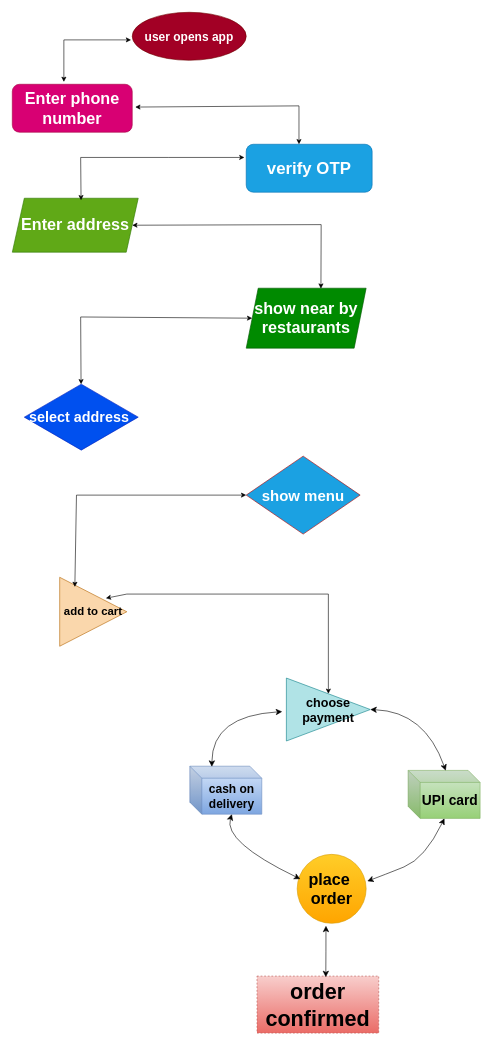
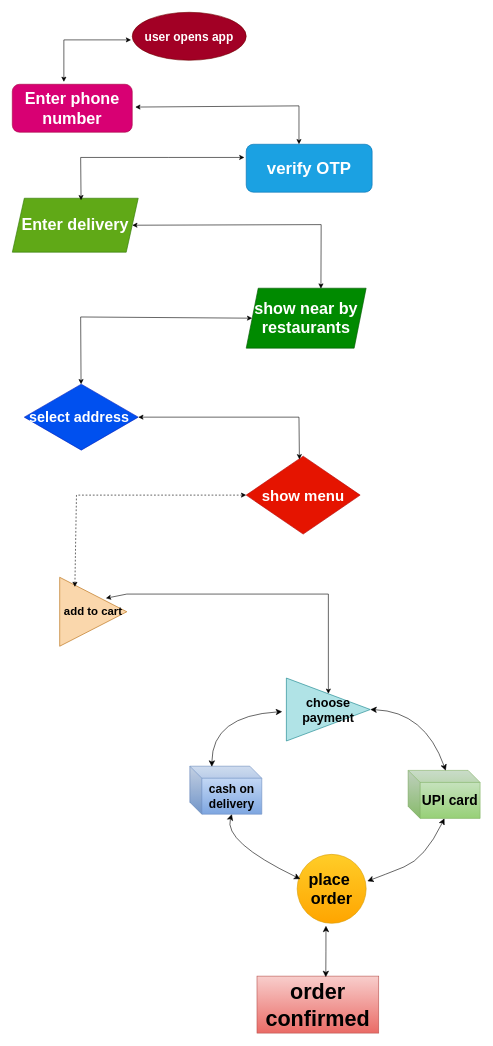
- <mxCell id="5" value="&lt;b&gt;&lt;font style=&quot;font-size: 27px;&quot;&gt;Enter address&lt;/font&gt;&lt;/b&gt;" style="shape=parallelogram;perimeter=parallelogramPerimeter;whiteSpace=wrap;html=1;fixedSize=1;fillColor=#60a917;fontColor=#ffffff;strokeColor=#2D7600;" vertex="1" parent="1"><mxGeometry x="20" y="330" width="210" height="90" as="geometry" /></mxCell>
+ <mxCell id="5" value="&lt;b&gt;&lt;font style=&quot;font-size: 27px;&quot;&gt;Enter delivery&lt;/font&gt;&lt;/b&gt;" style="shape=parallelogram;perimeter=parallelogramPerimeter;whiteSpace=wrap;html=1;fixedSize=1;fillColor=#60a917;fontColor=#ffffff;strokeColor=#2D7600;" vertex="1" parent="1"><mxGeometry x="20" y="330" width="210" height="90" as="geometry" /></mxCell>
+ <mxCell id="16" value="" style="endArrow=classic;startArrow=classic;html=1;rounded=0;entryX=0.467;entryY=0.041;entryDx=0;entryDy=0;entryPerimeter=0;" edge="1" parent="1" source="7" target="8"><mxGeometry width="50" height="50" relative="1" as="geometry"><mxPoint x="456" y="704" as="sourcePoint" /><mxPoint x="506" y="654" as="targetPoint" /><Array as="points"><mxPoint x="498" y="695" /></Array></mxGeometry></mxCell>
- <mxCell id="17" value="" style="endArrow=classic;startArrow=classic;html=1;rounded=0;entryX=0;entryY=0.5;entryDx=0;entryDy=0;exitX=0.226;exitY=0.14;exitDx=0;exitDy=0;exitPerimeter=0;" edge="1" parent="1" source="9" target="8"><mxGeometry width="50" height="50" relative="1" as="geometry"><mxPoint x="110" y="844" as="sourcePoint" /><mxPoint x="160" y="794" as="targetPoint" /><Array as="points"><mxPoint x="127" y="825" /></Array></mxGeometry></mxCell>
+ <mxCell id="17" value="" style="endArrow=classic;startArrow=classic;html=1;rounded=0;entryX=0;entryY=0.5;entryDx=0;entryDy=0;exitX=0.226;exitY=0.14;exitDx=0;exitDy=0;exitPerimeter=0;dashed=1;" edge="1" parent="1" source="9" target="8"><mxGeometry width="50" height="50" relative="1" as="geometry"><mxPoint x="110" y="844" as="sourcePoint" /><mxPoint x="160" y="794" as="targetPoint" /><Array as="points"><mxPoint x="127" y="825" /></Array></mxGeometry></mxCell>
- <mxCell id="8" value="&lt;b&gt;&lt;font style=&quot;font-size: 25px;&quot;&gt;show menu&lt;/font&gt;&lt;/b&gt;" style="rhombus;whiteSpace=wrap;html=1;fillColor=#1ba1e2;fontColor=#ffffff;strokeColor=#B20000;" vertex="1" parent="1"><mxGeometry x="410" y="760" width="190" height="130" as="geometry" /></mxCell>
+ <mxCell id="8" value="&lt;b&gt;&lt;font style=&quot;font-size: 25px;&quot;&gt;show menu&lt;/font&gt;&lt;/b&gt;" style="rhombus;whiteSpace=wrap;html=1;fillColor=#e51400;fontColor=#ffffff;strokeColor=#B20000;" vertex="1" parent="1"><mxGeometry x="410" y="760" width="190" height="130" as="geometry" /></mxCell>
- <mxCell id="22" value="&lt;b&gt;&lt;font style=&quot;font-size: 36px;&quot;&gt;order confirmed&lt;/font&gt;&lt;/b&gt;" style="rounded=0;whiteSpace=wrap;html=1;fillColor=#f8cecc;gradientColor=#ea6b66;strokeColor=#b85450;dashed=1;" vertex="1" parent="1"><mxGeometry x="428" y="1627" width="203" height="95" as="geometry" /></mxCell>
+ <mxCell id="22" value="&lt;b&gt;&lt;font style=&quot;font-size: 36px;&quot;&gt;order confirmed&lt;/font&gt;&lt;/b&gt;" style="rounded=0;whiteSpace=wrap;html=1;fillColor=#f8cecc;gradientColor=#ea6b66;strokeColor=#b85450;" vertex="1" parent="1"><mxGeometry x="428" y="1627" width="203" height="95" as="geometry" /></mxCell>
